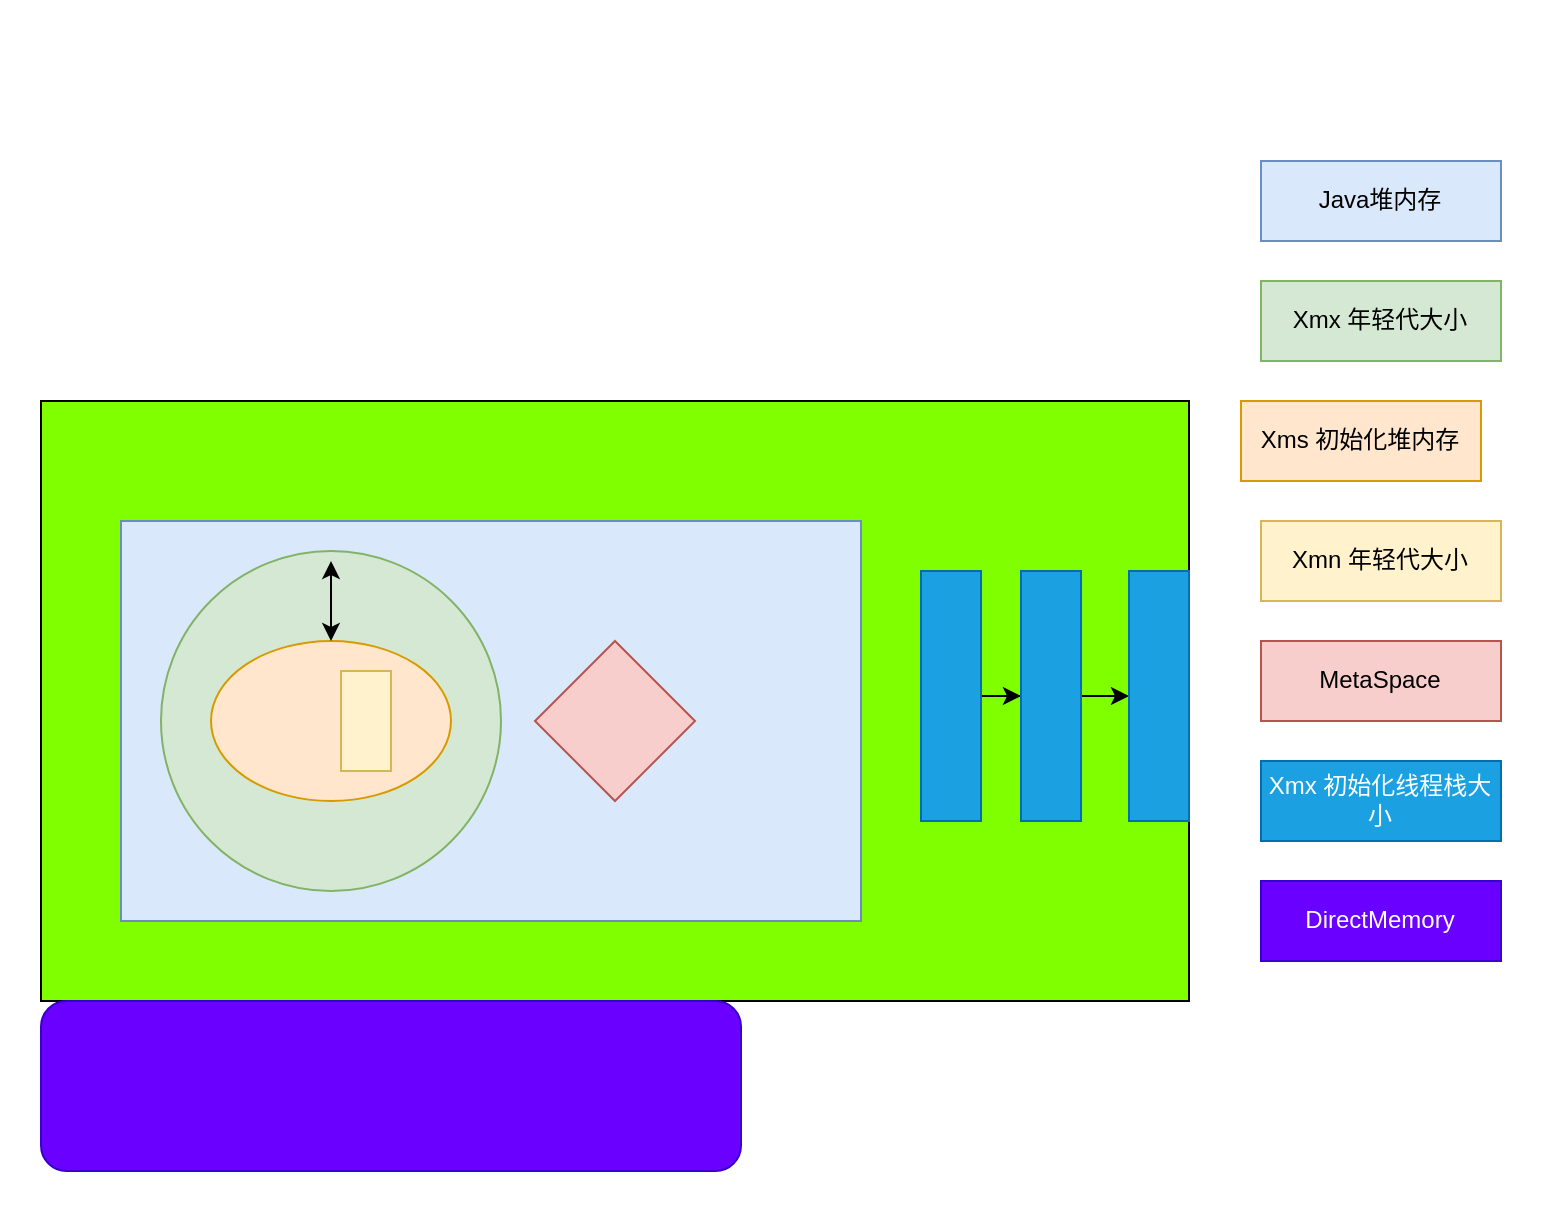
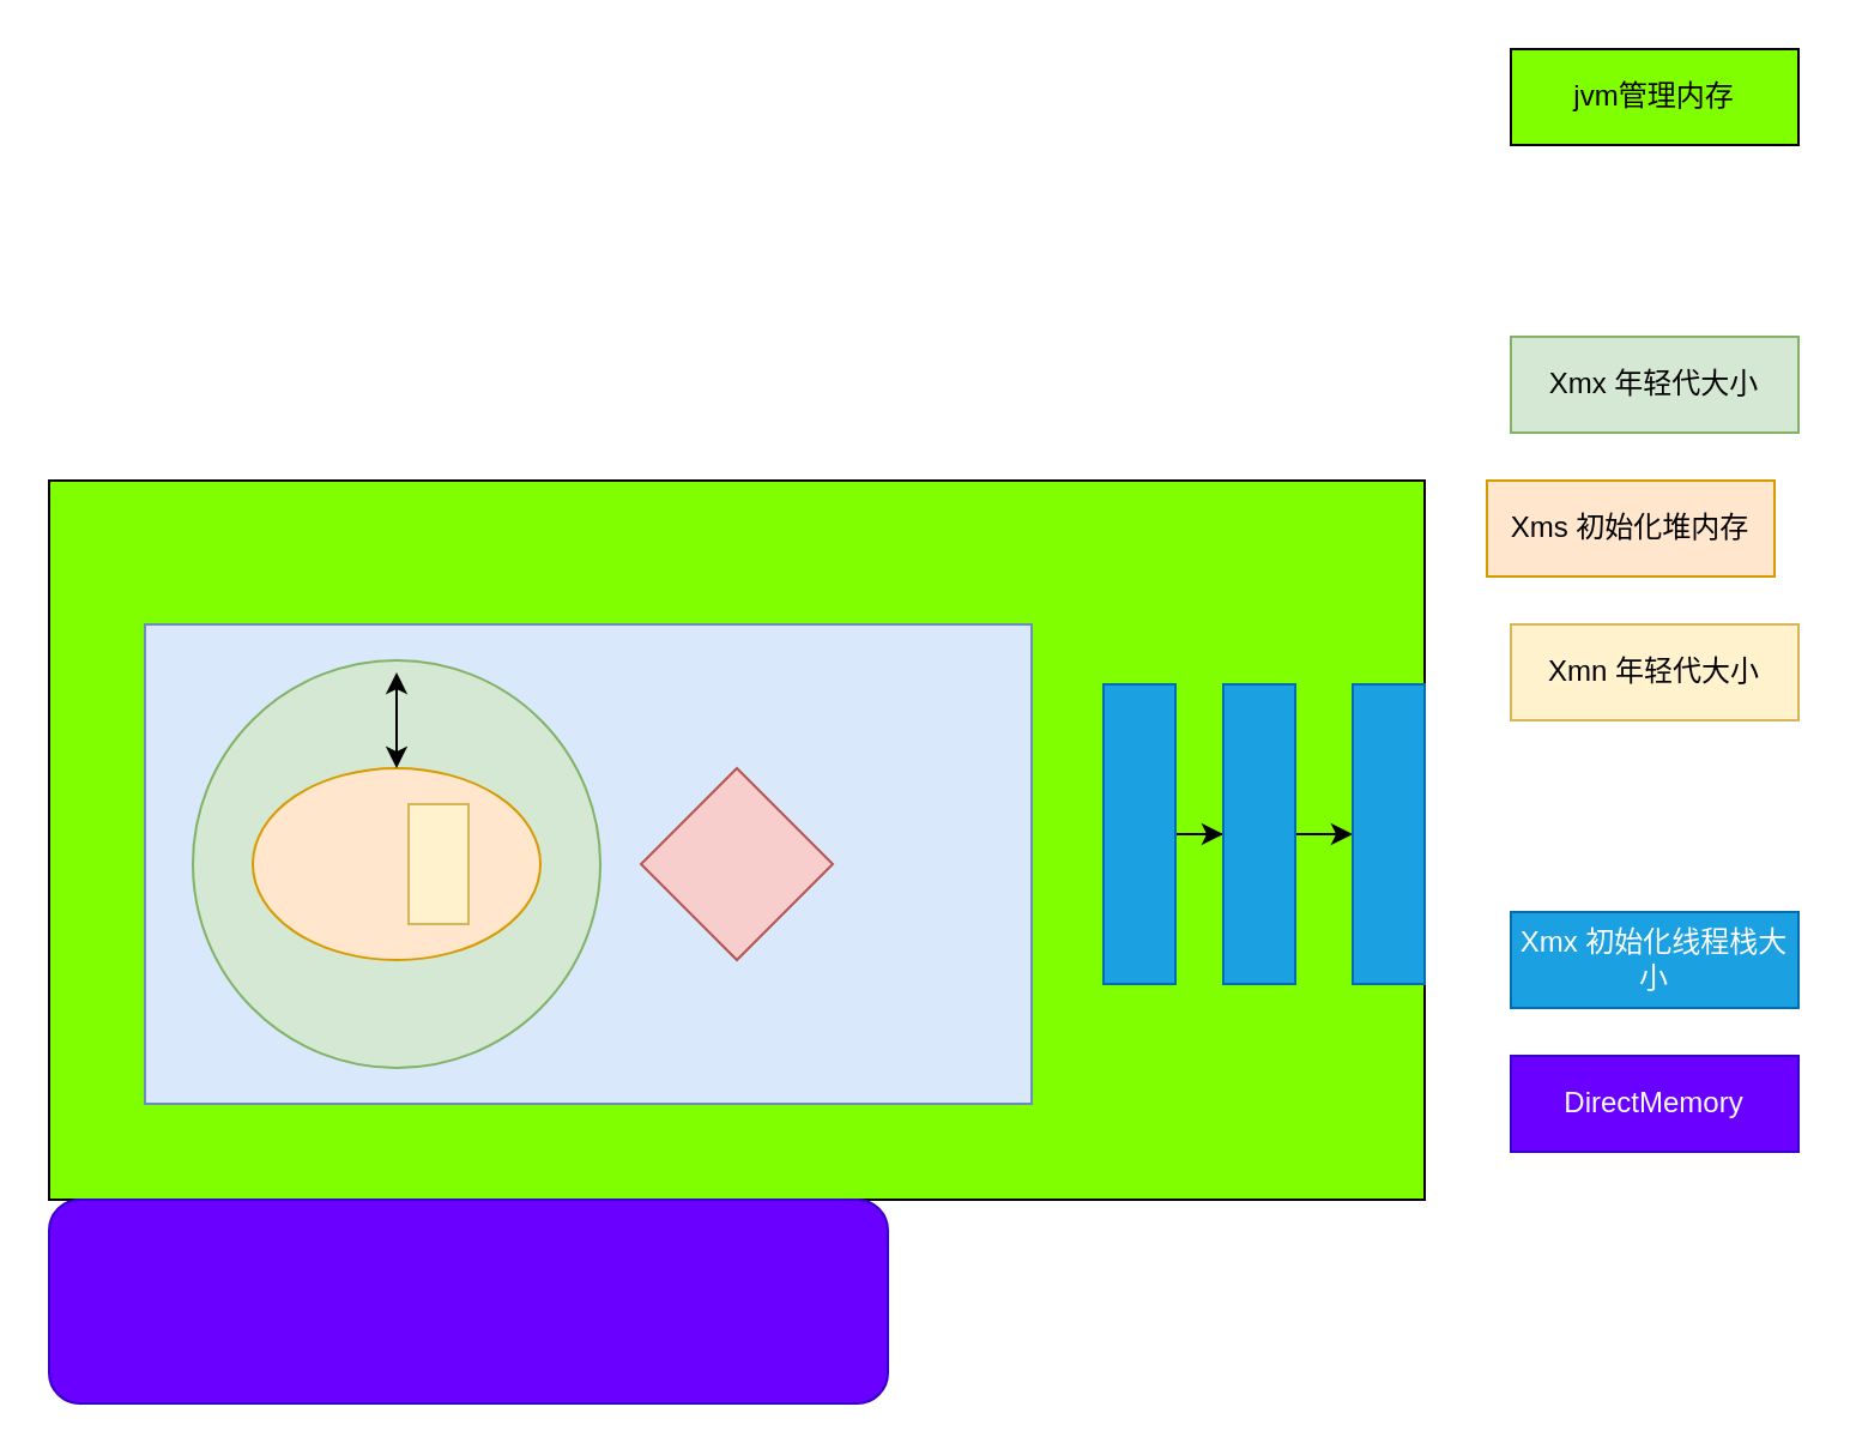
+ <mxCell id="15" value="jvm管理内存" style="rounded=0;whiteSpace=wrap;html=1;fillColor=#80FF00;" vertex="1" parent="1"><mxGeometry x="630" y="20" width="120" height="40" as="geometry" /></mxCell>
- <mxCell id="16" value="Java堆内存" style="rounded=0;whiteSpace=wrap;html=1;fillColor=#dae8fc;strokeColor=#6c8ebf;" vertex="1" parent="1"><mxGeometry x="630" y="80" width="120" height="40" as="geometry" /></mxCell>
- <mxCell id="20" value="MetaSpace" style="rounded=0;whiteSpace=wrap;html=1;fillColor=#f8cecc;strokeColor=#b85450;" vertex="1" parent="1"><mxGeometry x="630" y="320" width="120" height="40" as="geometry" /></mxCell>
